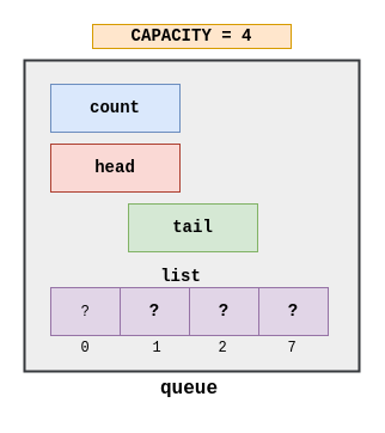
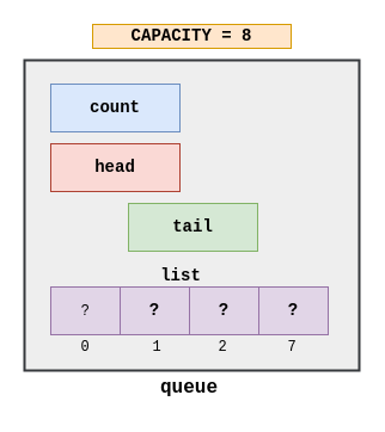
- <mxCell id="7" value="&lt;font style=&quot;font-size: 14px;&quot; face=&quot;Courier New&quot;&gt;&lt;b&gt;CAPACITY = 4&lt;/b&gt;&lt;/font&gt;" style="rounded=0;whiteSpace=wrap;html=1;fillColor=#ffe6cc;strokeColor=#d79b00;" parent="2" vertex="1"><mxGeometry x="57" width="166" height="20" as="geometry" /></mxCell>
+ <mxCell id="7" value="&lt;font style=&quot;font-size: 14px;&quot; face=&quot;Courier New&quot;&gt;&lt;b&gt;CAPACITY = 8&lt;/b&gt;&lt;/font&gt;" style="rounded=0;whiteSpace=wrap;html=1;fillColor=#ffe6cc;strokeColor=#d79b00;" parent="2" vertex="1"><mxGeometry x="57" width="166" height="20" as="geometry" /></mxCell>
